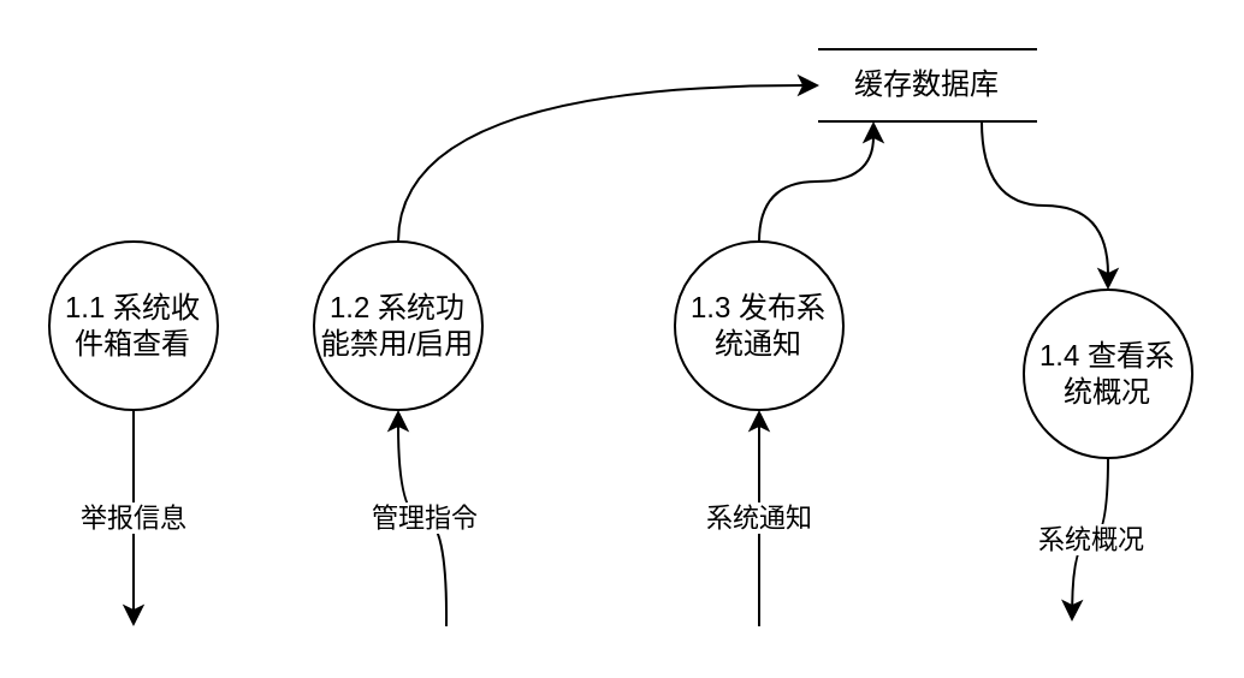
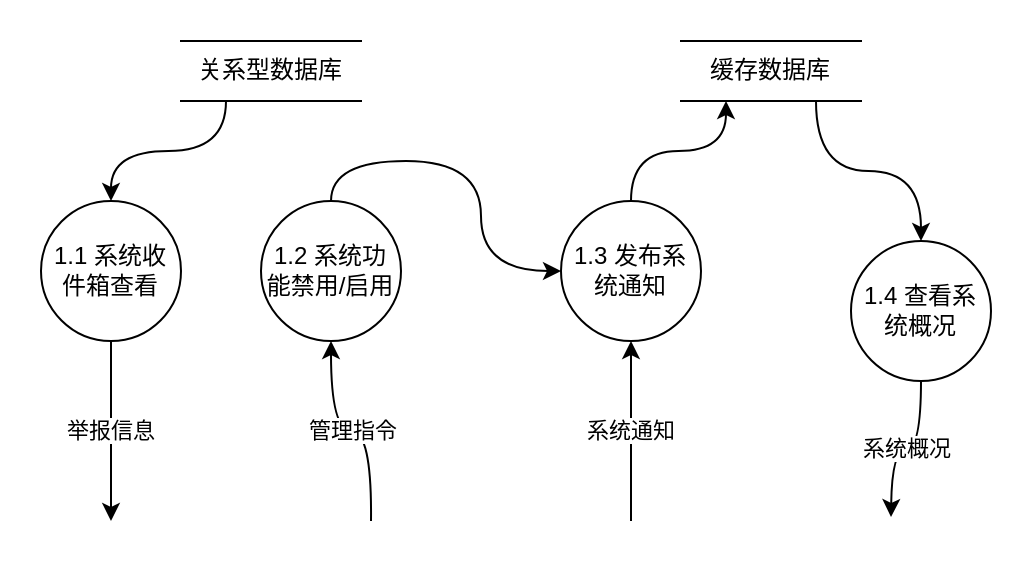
+ <mxCell id="15" value="关系型数据库" style="shape=partialRectangle;whiteSpace=wrap;html=1;left=0;right=0;fillColor=none;" vertex="1" parent="1"><mxGeometry x="90" y="20" width="90" height="30" as="geometry" /></mxCell>
- <mxCell id="8" style="edgeStyle=orthogonalEdgeStyle;rounded=0;orthogonalLoop=1;jettySize=auto;html=1;exitX=0.5;exitY=0;exitDx=0;exitDy=0;entryX=0;entryY=0.5;entryDx=0;entryDy=0;curved=1;" edge="1" parent="1" source="9" target="13"><mxGeometry relative="1" as="geometry"><mxPoint x="150" y="60" as="targetPoint" /></mxGeometry></mxCell>
+ <mxCell id="8" style="edgeStyle=orthogonalEdgeStyle;rounded=0;orthogonalLoop=1;jettySize=auto;html=1;exitX=0.5;exitY=0;exitDx=0;exitDy=0;curved=1;" edge="1" parent="1" source="9" target="7"><mxGeometry relative="1" as="geometry"><mxPoint x="150" y="60" as="targetPoint" /></mxGeometry></mxCell>
+ <mxCell id="14" style="edgeStyle=orthogonalEdgeStyle;rounded=0;orthogonalLoop=1;jettySize=auto;html=1;exitX=0.25;exitY=1;exitDx=0;exitDy=0;entryX=0.5;entryY=0;entryDx=0;entryDy=0;curved=1;" edge="1" parent="1" source="15" target="11"><mxGeometry relative="1" as="geometry" /></mxCell>
